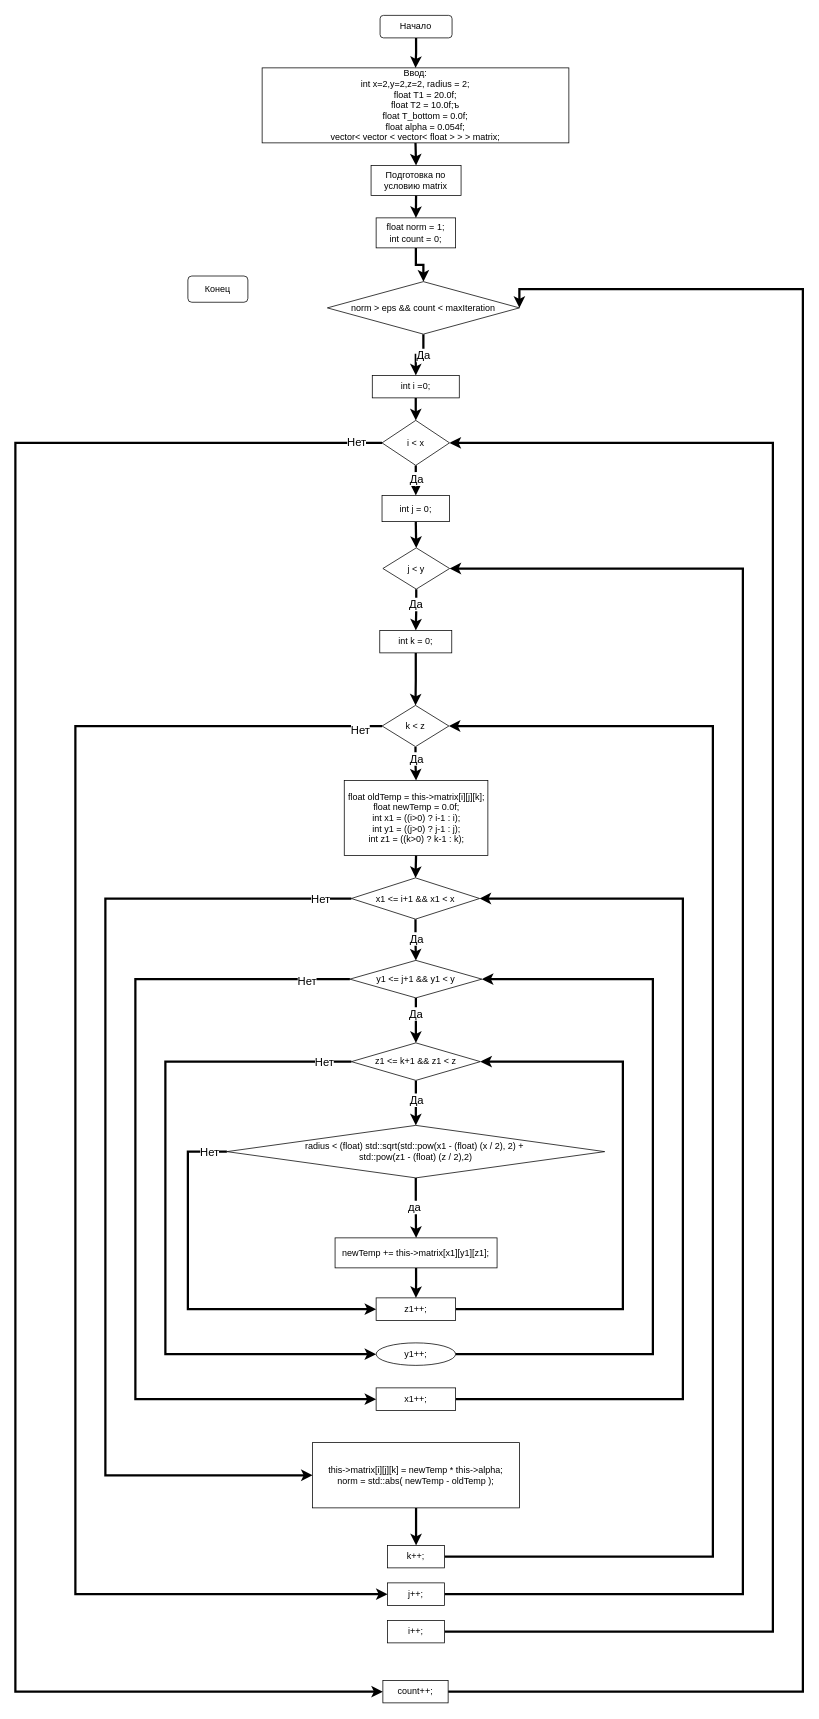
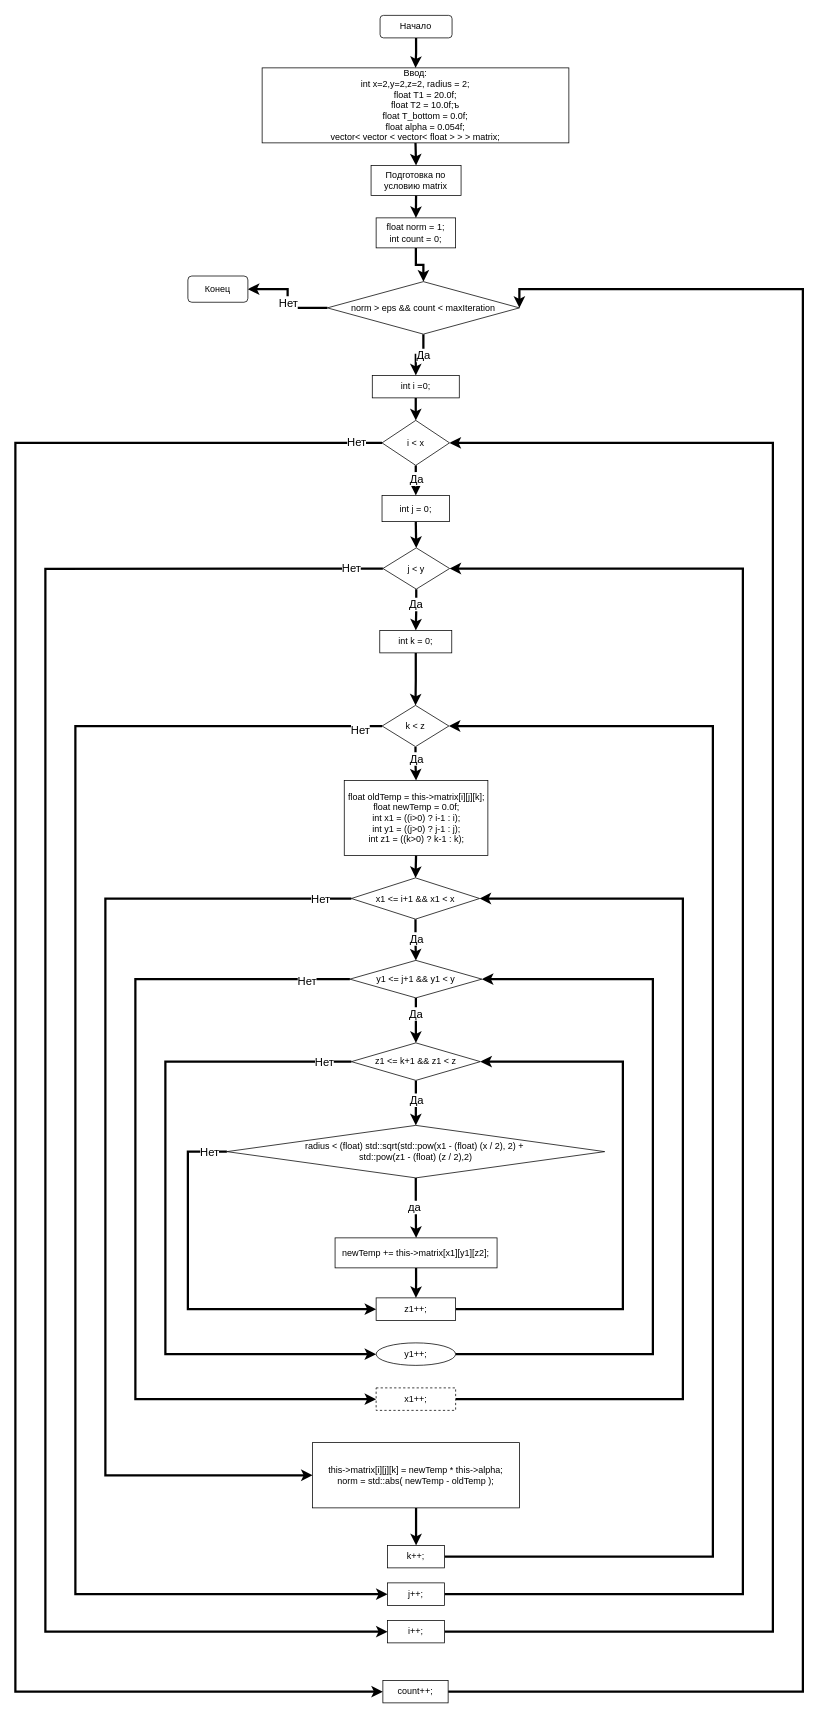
+ <mxCell id="8" style="edgeStyle=orthogonalEdgeStyle;rounded=0;orthogonalLoop=1;jettySize=auto;html=1;exitX=0;exitY=0.5;exitDx=0;exitDy=0;entryX=1;entryY=0.5;entryDx=0;entryDy=0;strokeWidth=3;" edge="1" parent="1" source="10" target="64"><mxGeometry relative="1" as="geometry" /></mxCell>
+ <mxCell id="9" value="&lt;font style=&quot;font-size: 15px;&quot;&gt;Нет&lt;/font&gt;" style="edgeLabel;html=1;align=center;verticalAlign=middle;resizable=0;points=[];" vertex="1" connectable="0" parent="8"><mxGeometry x="-0.07" relative="1" as="geometry"><mxPoint as="offset" /></mxGeometry></mxCell>
+ <mxCell id="15" style="edgeStyle=orthogonalEdgeStyle;rounded=0;orthogonalLoop=1;jettySize=auto;html=1;exitX=0;exitY=0.5;exitDx=0;exitDy=0;entryX=0;entryY=0.5;entryDx=0;entryDy=0;strokeWidth=3;" edge="1" parent="1" source="72" target="59"><mxGeometry relative="1" as="geometry"><mxPoint x="509" y="867.5" as="sourcePoint" /><Array as="points"><mxPoint x="509" y="758" /><mxPoint x="60" y="758" /><mxPoint x="60" y="2175" /></Array></mxGeometry></mxCell>
+ <mxCell id="16" value="&lt;font style=&quot;font-size: 15px;&quot;&gt;Нет&lt;/font&gt;" style="edgeLabel;html=1;align=center;verticalAlign=middle;resizable=0;points=[];" vertex="1" connectable="0" parent="15"><mxGeometry x="-0.964" y="-1" relative="1" as="geometry"><mxPoint as="offset" /></mxGeometry></mxCell>
- <mxCell id="45" value="newTemp += this-&amp;gt;matrix[x1][y1][z1];" style="rounded=0;whiteSpace=wrap;html=1;" vertex="1" parent="1"><mxGeometry x="446.25" y="1650" width="216" height="40" as="geometry" /></mxCell>
+ <mxCell id="45" value="newTemp += this-&amp;gt;matrix[x1][y1][z2];" style="rounded=0;whiteSpace=wrap;html=1;" vertex="1" parent="1"><mxGeometry x="446.25" y="1650" width="216" height="40" as="geometry" /></mxCell>
- <mxCell id="51" value="x1++;" style="rounded=0;whiteSpace=wrap;html=1;" vertex="1" parent="1"><mxGeometry x="501" y="1850" width="106" height="30" as="geometry" /></mxCell>
+ <mxCell id="51" value="x1++;" style="rounded=0;whiteSpace=wrap;html=1;dashed=1;" vertex="1" parent="1"><mxGeometry x="501" y="1850" width="106" height="30" as="geometry" /></mxCell>
